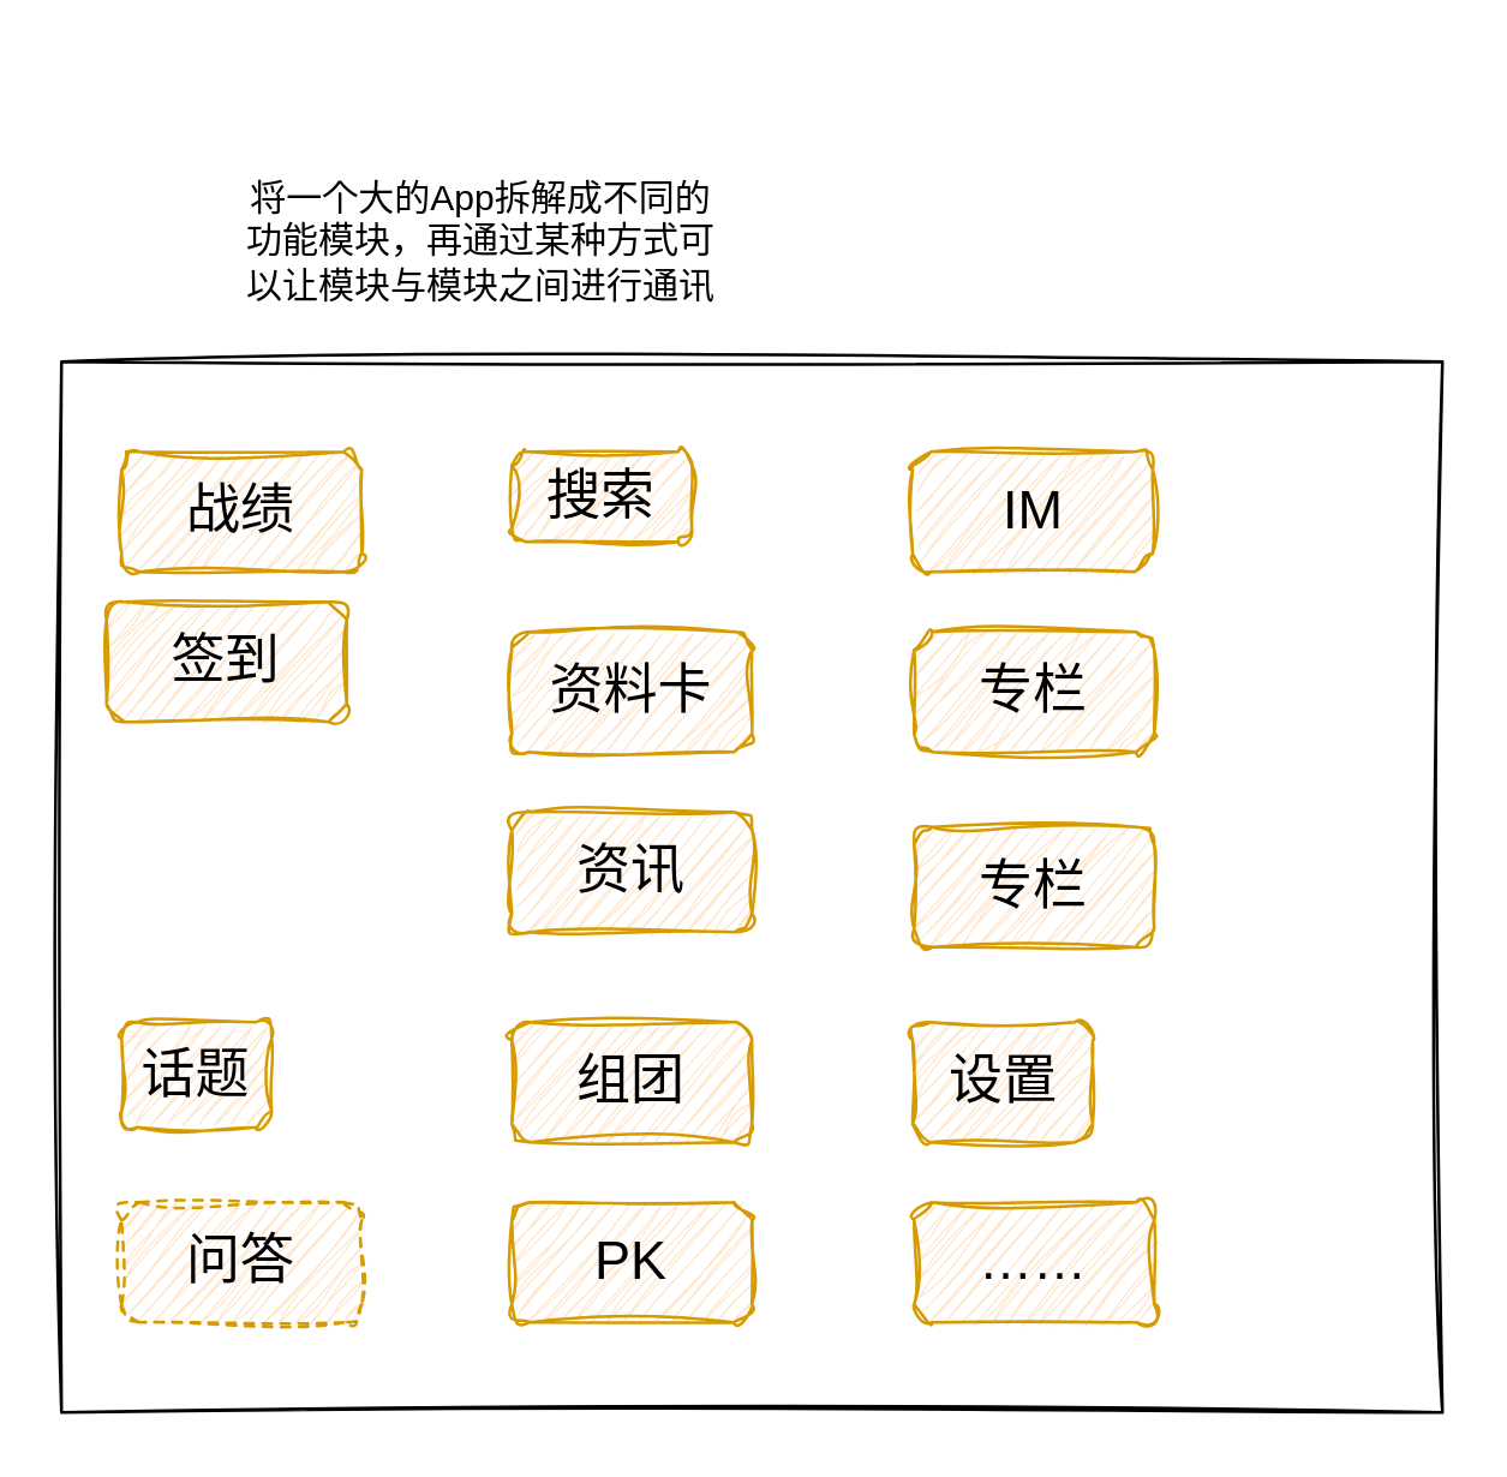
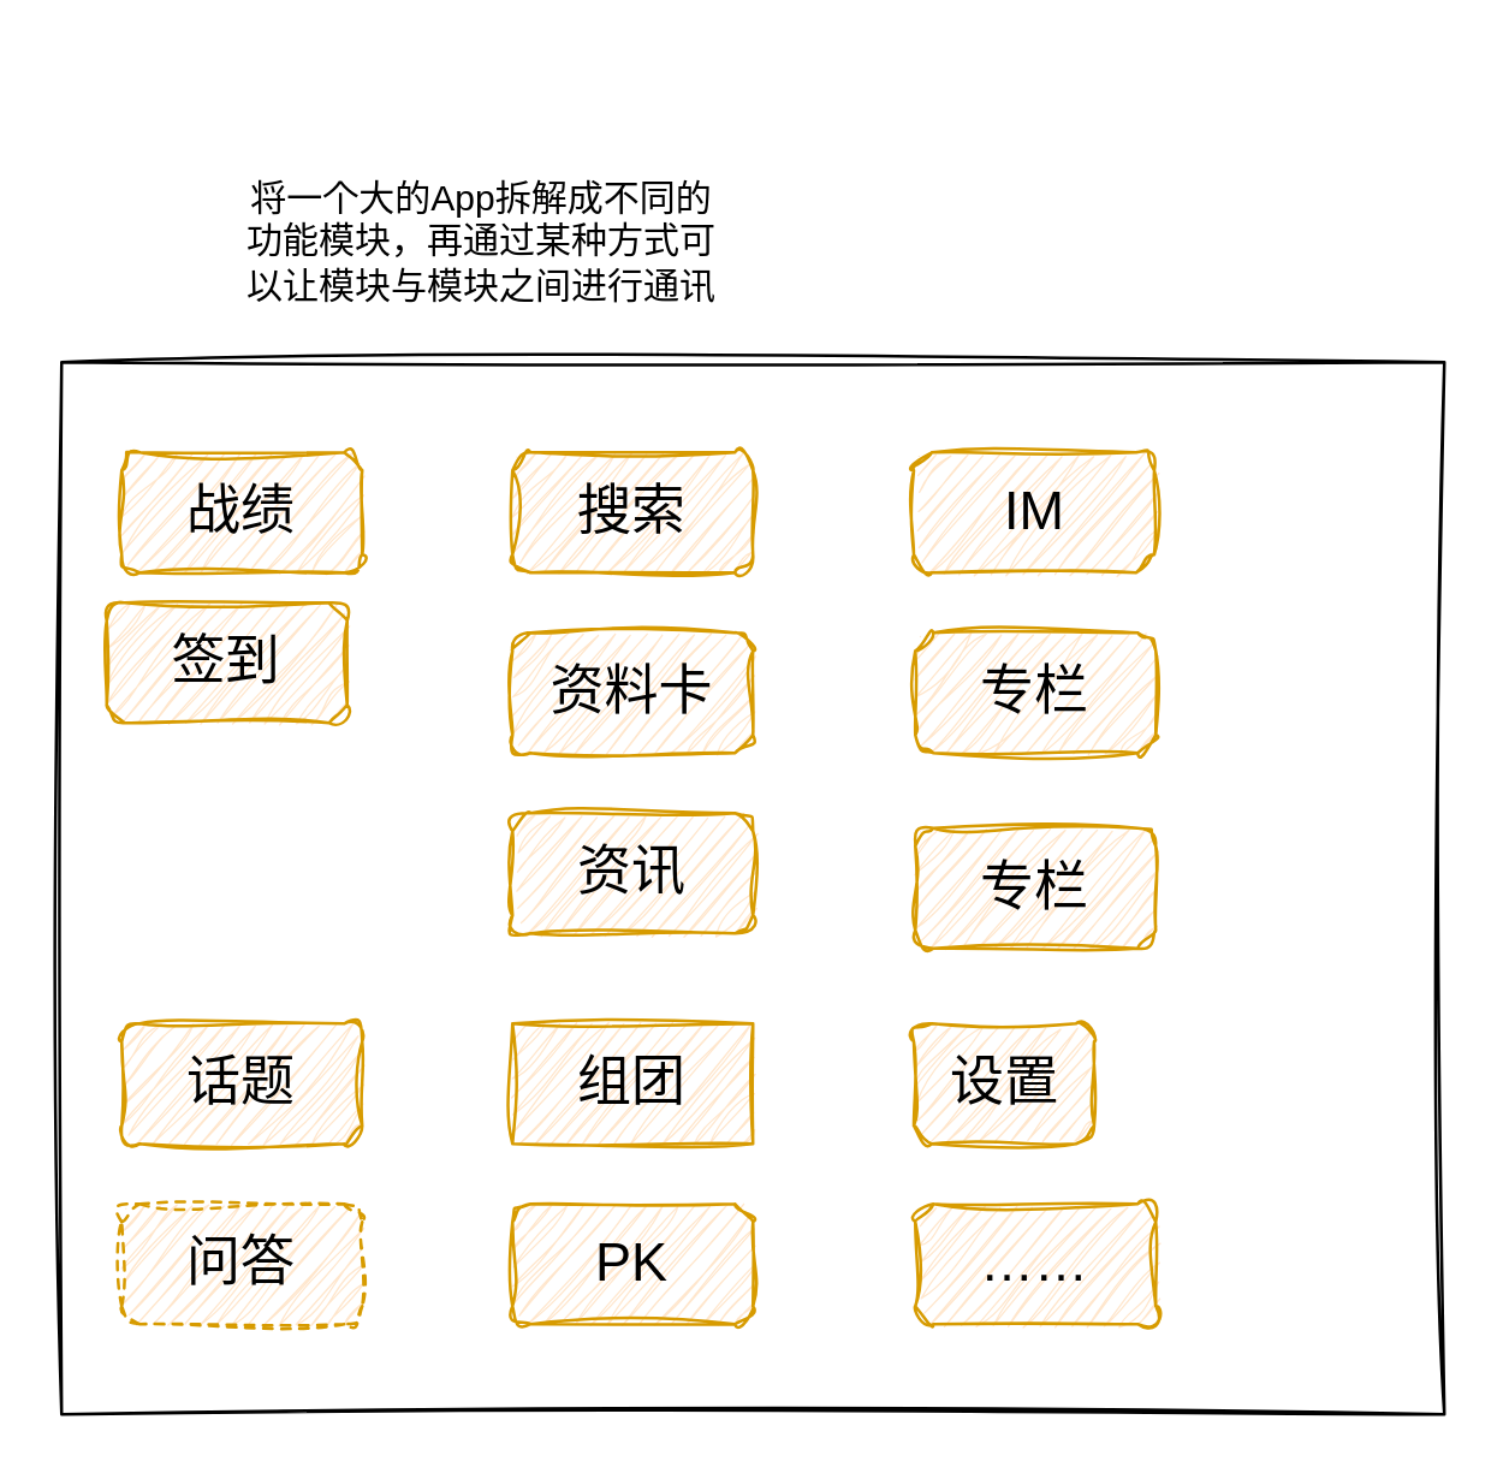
- <mxCell id="8" value="&lt;span style=&quot;font-size: 18px;&quot;&gt;搜索&lt;/span&gt;" style="rounded=1;whiteSpace=wrap;html=1;fillColor=#ffe6cc;strokeColor=#d79b00;sketch=1;curveFitting=1;jiggle=2;" vertex="1" parent="1"><mxGeometry x="170" y="150" width="60" height="30" as="geometry" /></mxCell>
+ <mxCell id="8" value="&lt;span style=&quot;font-size: 18px;&quot;&gt;搜索&lt;/span&gt;" style="rounded=1;whiteSpace=wrap;html=1;fillColor=#ffe6cc;strokeColor=#d79b00;sketch=1;curveFitting=1;jiggle=2;" vertex="1" parent="1"><mxGeometry x="170" y="150" width="80" height="40" as="geometry" /></mxCell>
- <mxCell id="5" value="&lt;font style=&quot;font-size: 18px;&quot;&gt;话题&lt;/font&gt;" style="rounded=1;whiteSpace=wrap;html=1;fillColor=#ffe6cc;strokeColor=#d79b00;sketch=1;curveFitting=1;jiggle=2;" vertex="1" parent="1"><mxGeometry x="40" y="340" width="50" height="35" as="geometry" /></mxCell>
+ <mxCell id="5" value="&lt;font style=&quot;font-size: 18px;&quot;&gt;话题&lt;/font&gt;" style="rounded=1;whiteSpace=wrap;html=1;fillColor=#ffe6cc;strokeColor=#d79b00;sketch=1;curveFitting=1;jiggle=2;" vertex="1" parent="1"><mxGeometry x="40" y="340" width="80" height="40" as="geometry" /></mxCell>
- <mxCell id="10" value="&lt;font style=&quot;font-size: 18px;&quot;&gt;组团&lt;/font&gt;" style="rounded=1;whiteSpace=wrap;html=1;fillColor=#ffe6cc;strokeColor=#d79b00;sketch=1;curveFitting=1;jiggle=2;" vertex="1" parent="1"><mxGeometry x="170" y="340" width="80" height="40" as="geometry" /></mxCell>
+ <mxCell id="10" value="&lt;font style=&quot;font-size: 18px;&quot;&gt;组团&lt;/font&gt;" style="whiteSpace=wrap;html=1;fillColor=#ffe6cc;strokeColor=#d79b00;sketch=1;curveFitting=1;jiggle=2;rounded=0;" vertex="1" parent="1"><mxGeometry x="170" y="340" width="80" height="40" as="geometry" /></mxCell>
